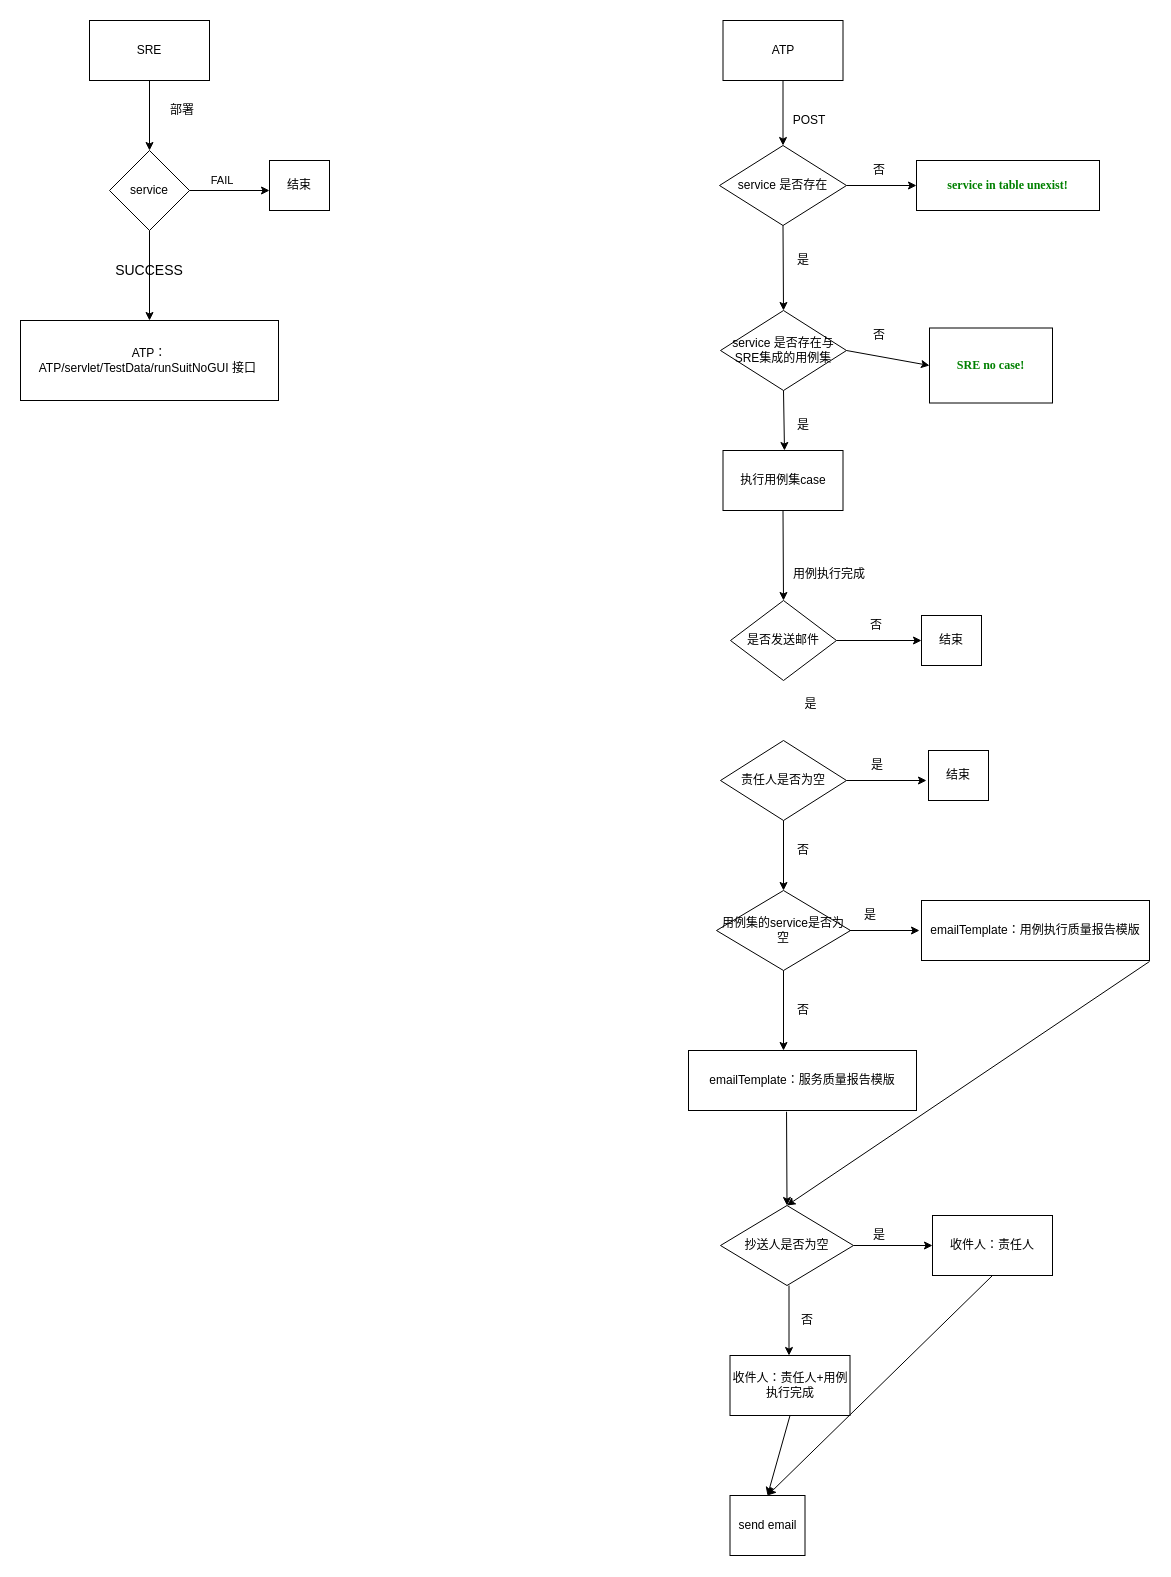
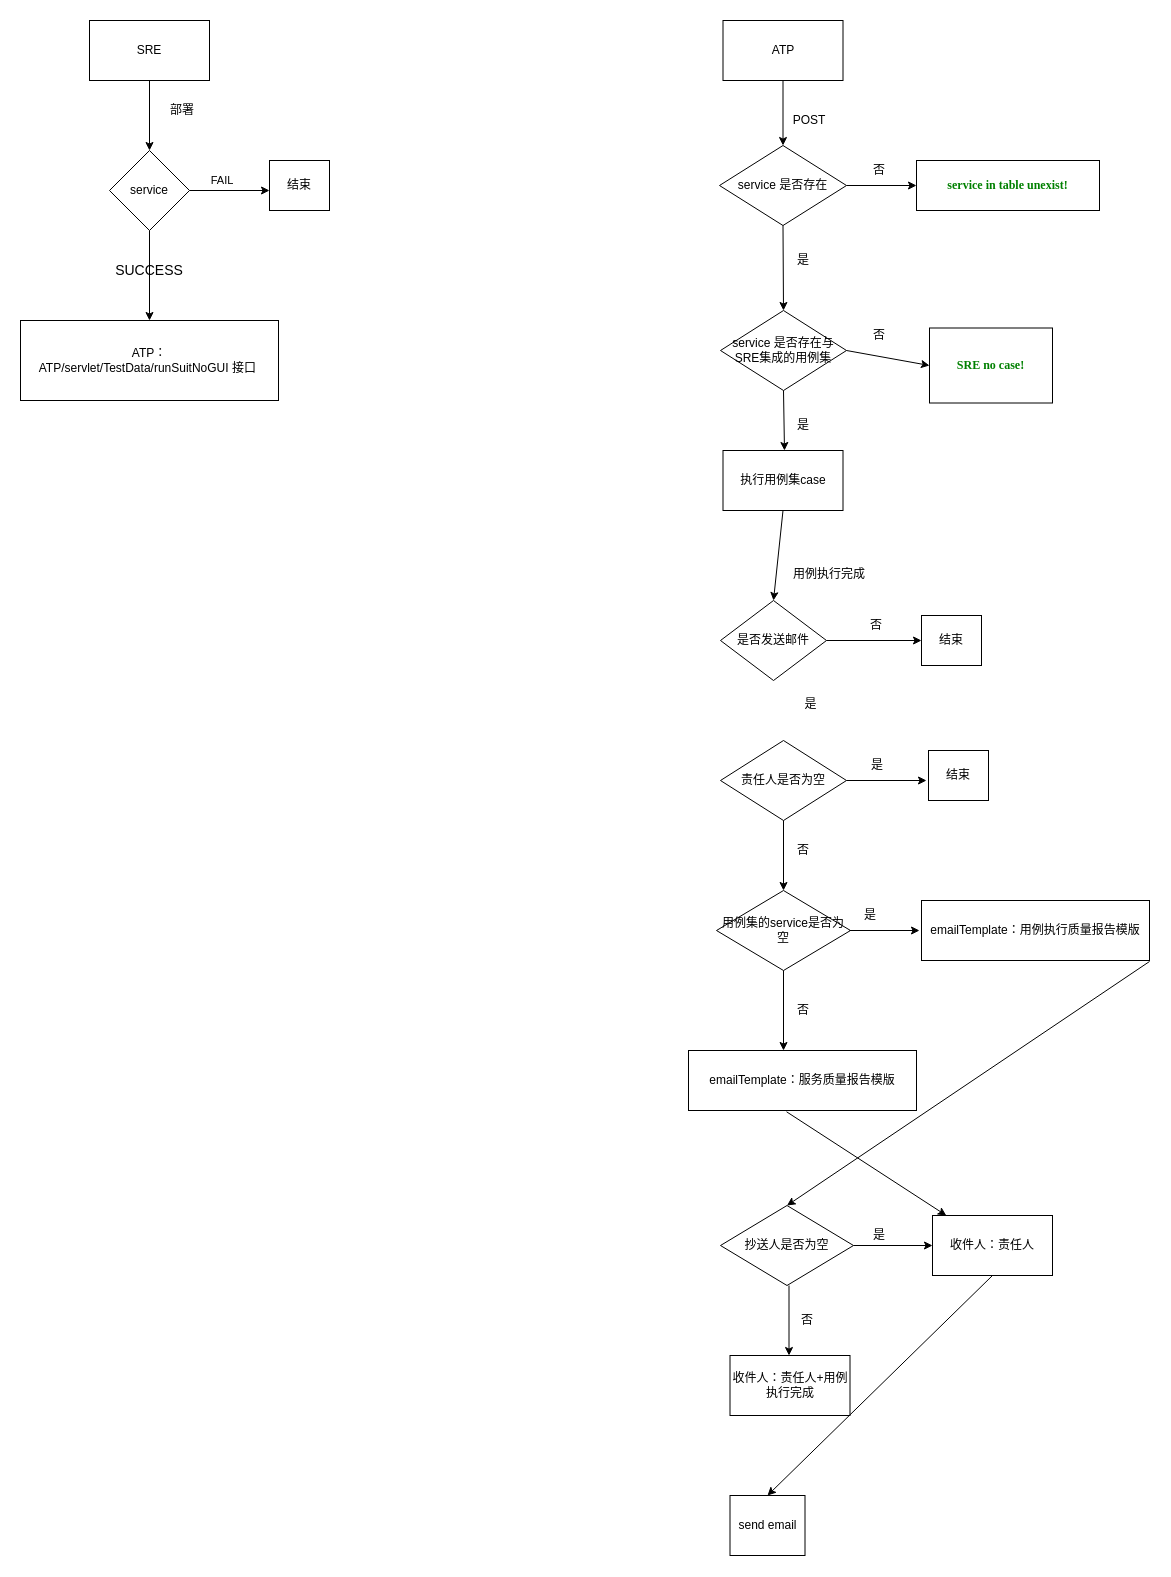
- <mxCell id="28" value="是否发送邮件" style="rhombus;whiteSpace=wrap;html=1;" vertex="1" parent="1"><mxGeometry x="730" y="600" width="106" height="80" as="geometry" /></mxCell>
+ <mxCell id="28" value="是否发送邮件" style="rhombus;whiteSpace=wrap;html=1;" vertex="1" parent="1"><mxGeometry x="720" y="600" width="106" height="80" as="geometry" /></mxCell>
- <mxCell id="50" value="" style="endArrow=classic;html=1;exitX=0.43;exitY=1.021;exitDx=0;exitDy=0;exitPerimeter=0;entryX=0.5;entryY=0;entryDx=0;entryDy=0;" edge="1" parent="1" source="48" target="49"><mxGeometry width="50" height="50" relative="1" as="geometry"><mxPoint x="809" y="1180" as="sourcePoint" /><mxPoint x="859" y="1130" as="targetPoint" /></mxGeometry></mxCell>
+ <mxCell id="50" value="" style="endArrow=classic;html=1;exitX=0.43;exitY=1.021;exitDx=0;exitDy=0;exitPerimeter=0;" edge="1" parent="1" source="48" target="57"><mxGeometry width="50" height="50" relative="1" as="geometry"><mxPoint x="809" y="1180" as="sourcePoint" /><mxPoint x="859" y="1130" as="targetPoint" /></mxGeometry></mxCell>
- <mxCell id="58" value="" style="endArrow=classic;html=1;exitX=0.5;exitY=1;exitDx=0;exitDy=0;entryX=0.5;entryY=0;entryDx=0;entryDy=0;" edge="1" parent="1" source="56" target="38"><mxGeometry width="50" height="50" relative="1" as="geometry"><mxPoint x="773" y="1465" as="sourcePoint" /><mxPoint x="823" y="1415" as="targetPoint" /></mxGeometry></mxCell>
